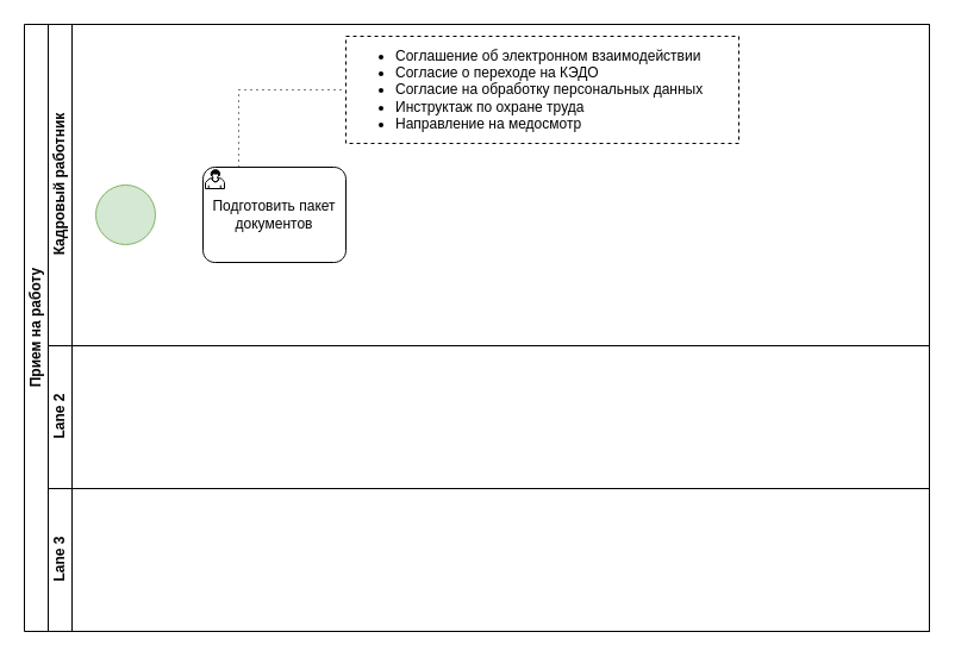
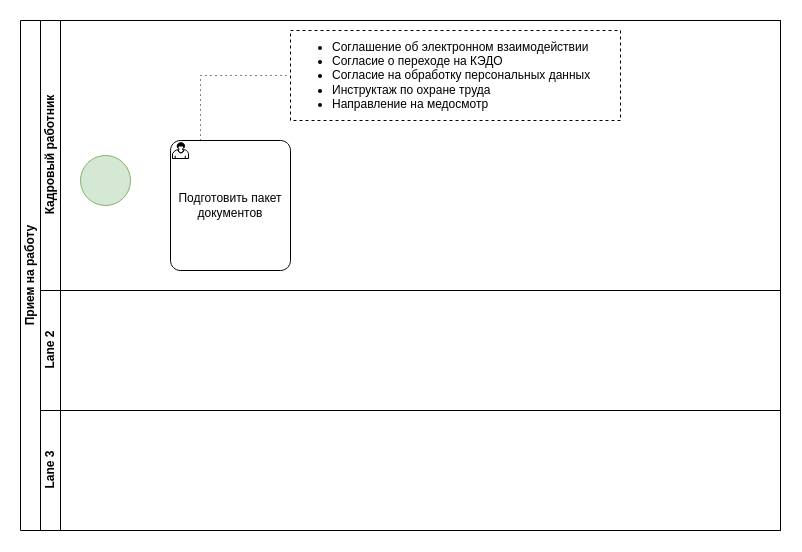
- <mxCell id="5" value="Подготовить пакет документов" style="points=[[0.25,0,0],[0.5,0,0],[0.75,0,0],[1,0.25,0],[1,0.5,0],[1,0.75,0],[0.75,1,0],[0.5,1,0],[0.25,1,0],[0,0.75,0],[0,0.5,0],[0,0.25,0]];shape=mxgraph.bpmn.task;whiteSpace=wrap;rectStyle=rounded;size=10;html=1;container=1;expand=0;collapsible=0;taskMarker=user;" vertex="1" parent="3"><mxGeometry x="130" y="120" width="120" height="80" as="geometry" /></mxCell>
+ <mxCell id="5" value="Подготовить пакет документов" style="points=[[0.25,0,0],[0.5,0,0],[0.75,0,0],[1,0.25,0],[1,0.5,0],[1,0.75,0],[0.75,1,0],[0.5,1,0],[0.25,1,0],[0,0.75,0],[0,0.5,0],[0,0.25,0]];shape=mxgraph.bpmn.task;whiteSpace=wrap;rectStyle=rounded;size=10;html=1;container=1;expand=0;collapsible=0;taskMarker=user;" vertex="1" parent="3"><mxGeometry x="130" y="120" width="120" height="130" as="geometry" /></mxCell>
